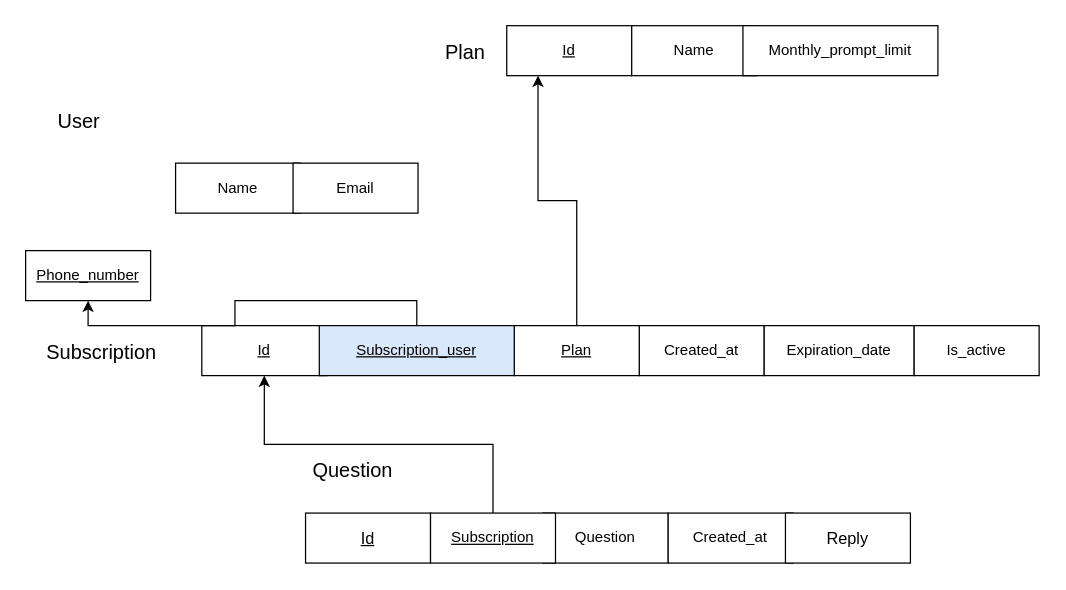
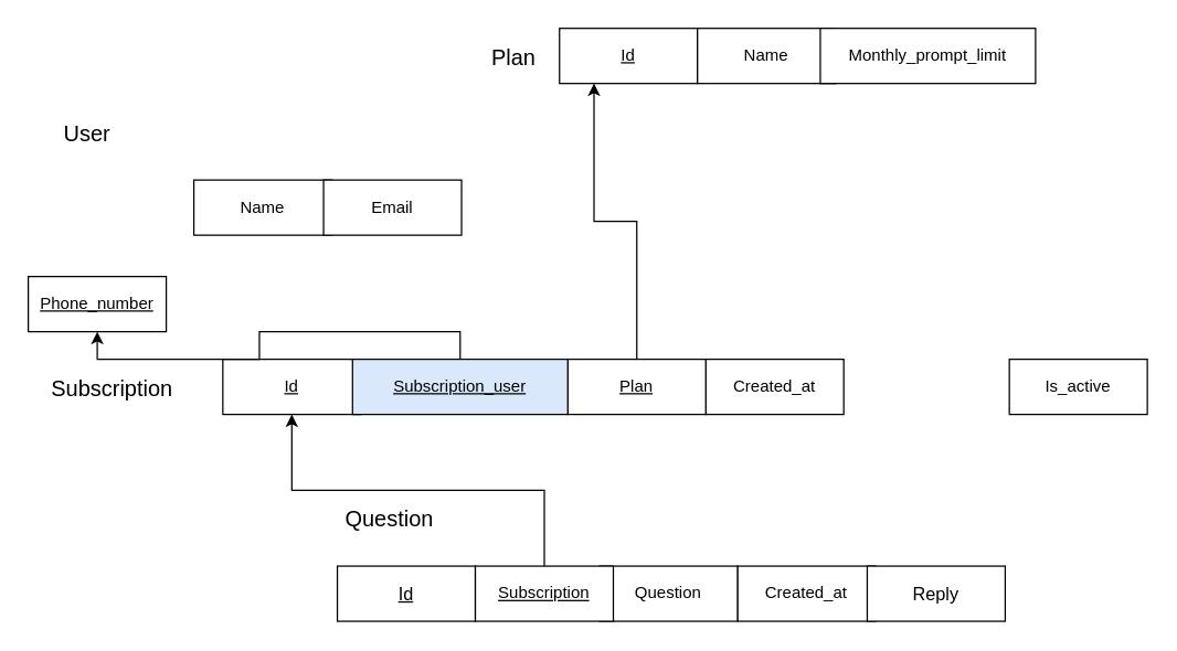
- <mxCell id="11" value="Expiration_date" style="whiteSpace=wrap;html=1;align=center;" vertex="1" parent="1"><mxGeometry x="611" y="260" width="120" height="40" as="geometry" /></mxCell>
